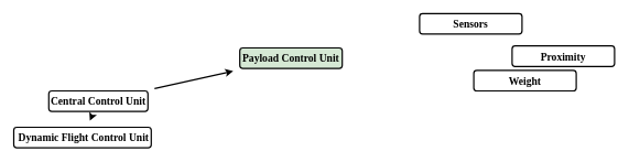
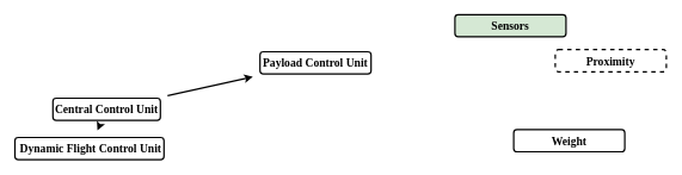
- <mxCell id="7" value="Sensors" style="rounded=1;whiteSpace=wrap;html=1;glass=0;shadow=0;fontFamily=Times New Roman;perimeterSpacing=0;strokeWidth=2;fontSize=16;fontStyle=1" vertex="1" parent="1"><mxGeometry x="634" y="20" width="155" height="31" as="geometry" /></mxCell>
+ <mxCell id="7" value="Sensors" style="rounded=1;whiteSpace=wrap;html=1;glass=0;shadow=0;fontFamily=Times New Roman;perimeterSpacing=0;strokeWidth=2;fontSize=16;fontStyle=1;fillColor=#d5e8d4;" vertex="1" parent="1"><mxGeometry x="634" y="20" width="155" height="31" as="geometry" /></mxCell>
- <mxCell id="8" value="Proximity" style="rounded=1;whiteSpace=wrap;html=1;glass=0;shadow=0;fontFamily=Times New Roman;perimeterSpacing=0;strokeWidth=2;fontSize=16;fontStyle=1" vertex="1" parent="1"><mxGeometry x="774" y="69" width="155" height="31" as="geometry" /></mxCell>
+ <mxCell id="8" value="Proximity" style="rounded=1;whiteSpace=wrap;html=1;glass=0;shadow=0;fontFamily=Times New Roman;perimeterSpacing=0;strokeWidth=2;fontSize=16;fontStyle=1;dashed=1;" vertex="1" parent="1"><mxGeometry x="774" y="69" width="155" height="31" as="geometry" /></mxCell>
- <mxCell id="6" value="Payload Control Unit" style="rounded=1;whiteSpace=wrap;html=1;glass=0;shadow=0;fontFamily=Times New Roman;perimeterSpacing=0;strokeWidth=2;fontSize=16;fontStyle=1;fillColor=#d5e8d4;" vertex="1" parent="1"><mxGeometry x="362" y="72" width="155" height="31" as="geometry" /></mxCell>
+ <mxCell id="6" value="Payload Control Unit" style="rounded=1;whiteSpace=wrap;html=1;glass=0;shadow=0;fontFamily=Times New Roman;perimeterSpacing=0;strokeWidth=2;fontSize=16;fontStyle=1" vertex="1" parent="1"><mxGeometry x="362" y="72" width="155" height="31" as="geometry" /></mxCell>
- <mxCell id="9" value="Weight" style="rounded=1;whiteSpace=wrap;html=1;glass=0;shadow=0;fontFamily=Times New Roman;perimeterSpacing=0;strokeWidth=2;fontSize=16;fontStyle=1" vertex="1" parent="1"><mxGeometry x="716" y="106" width="155" height="31" as="geometry" /></mxCell>
+ <mxCell id="9" value="Weight" style="rounded=1;whiteSpace=wrap;html=1;glass=0;shadow=0;fontFamily=Times New Roman;perimeterSpacing=0;strokeWidth=2;fontSize=16;fontStyle=1" vertex="1" parent="1"><mxGeometry x="716" y="181" width="155" height="31" as="geometry" /></mxCell>
